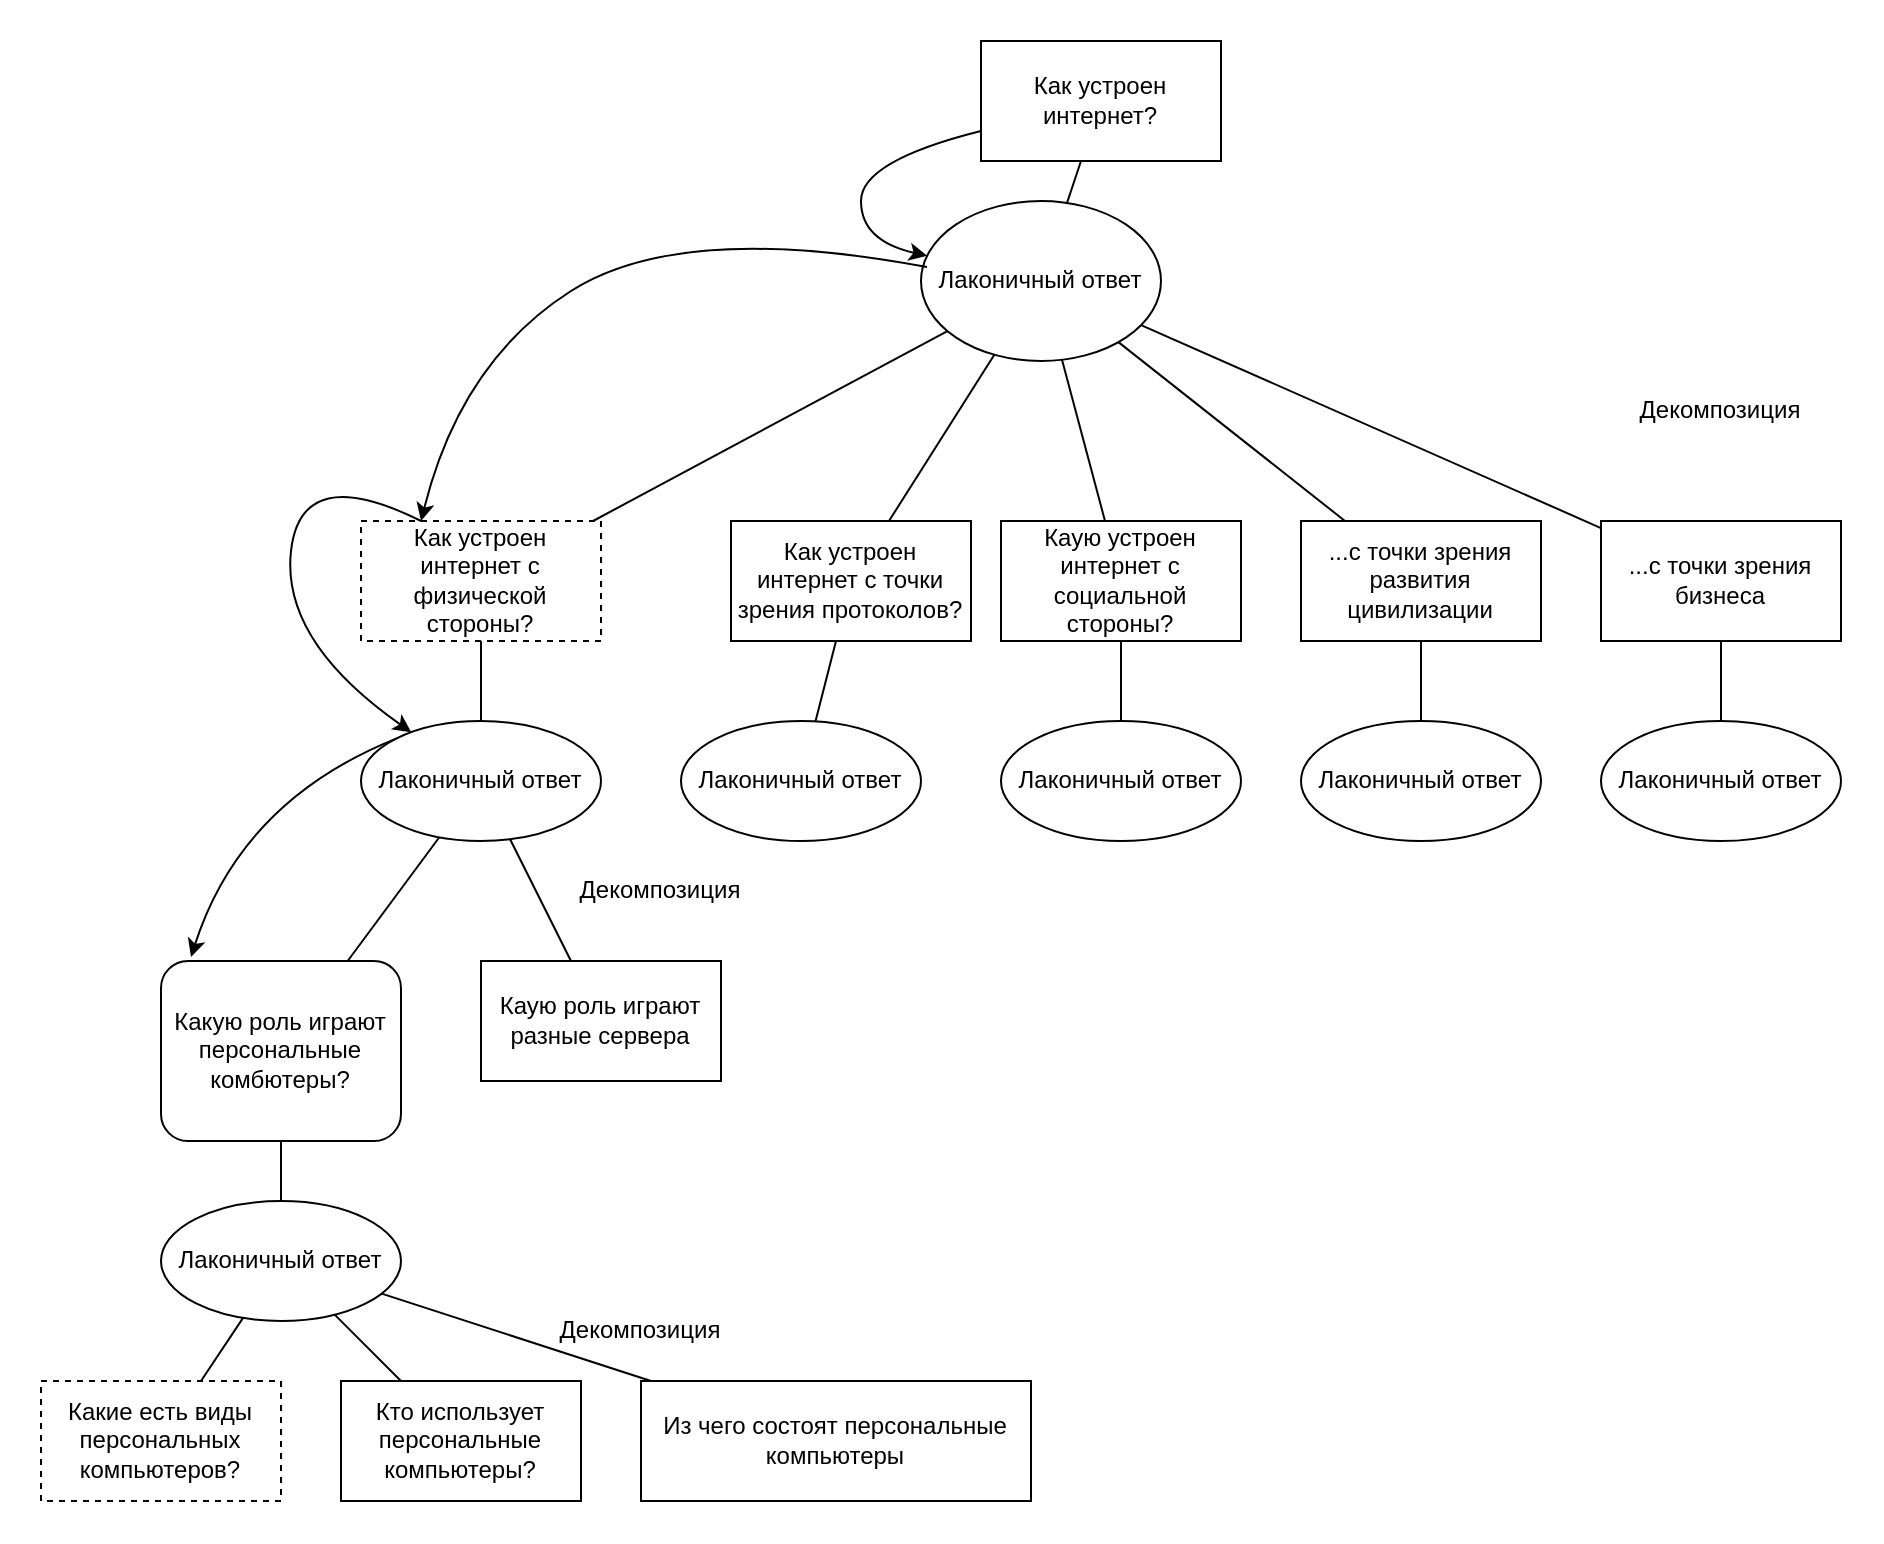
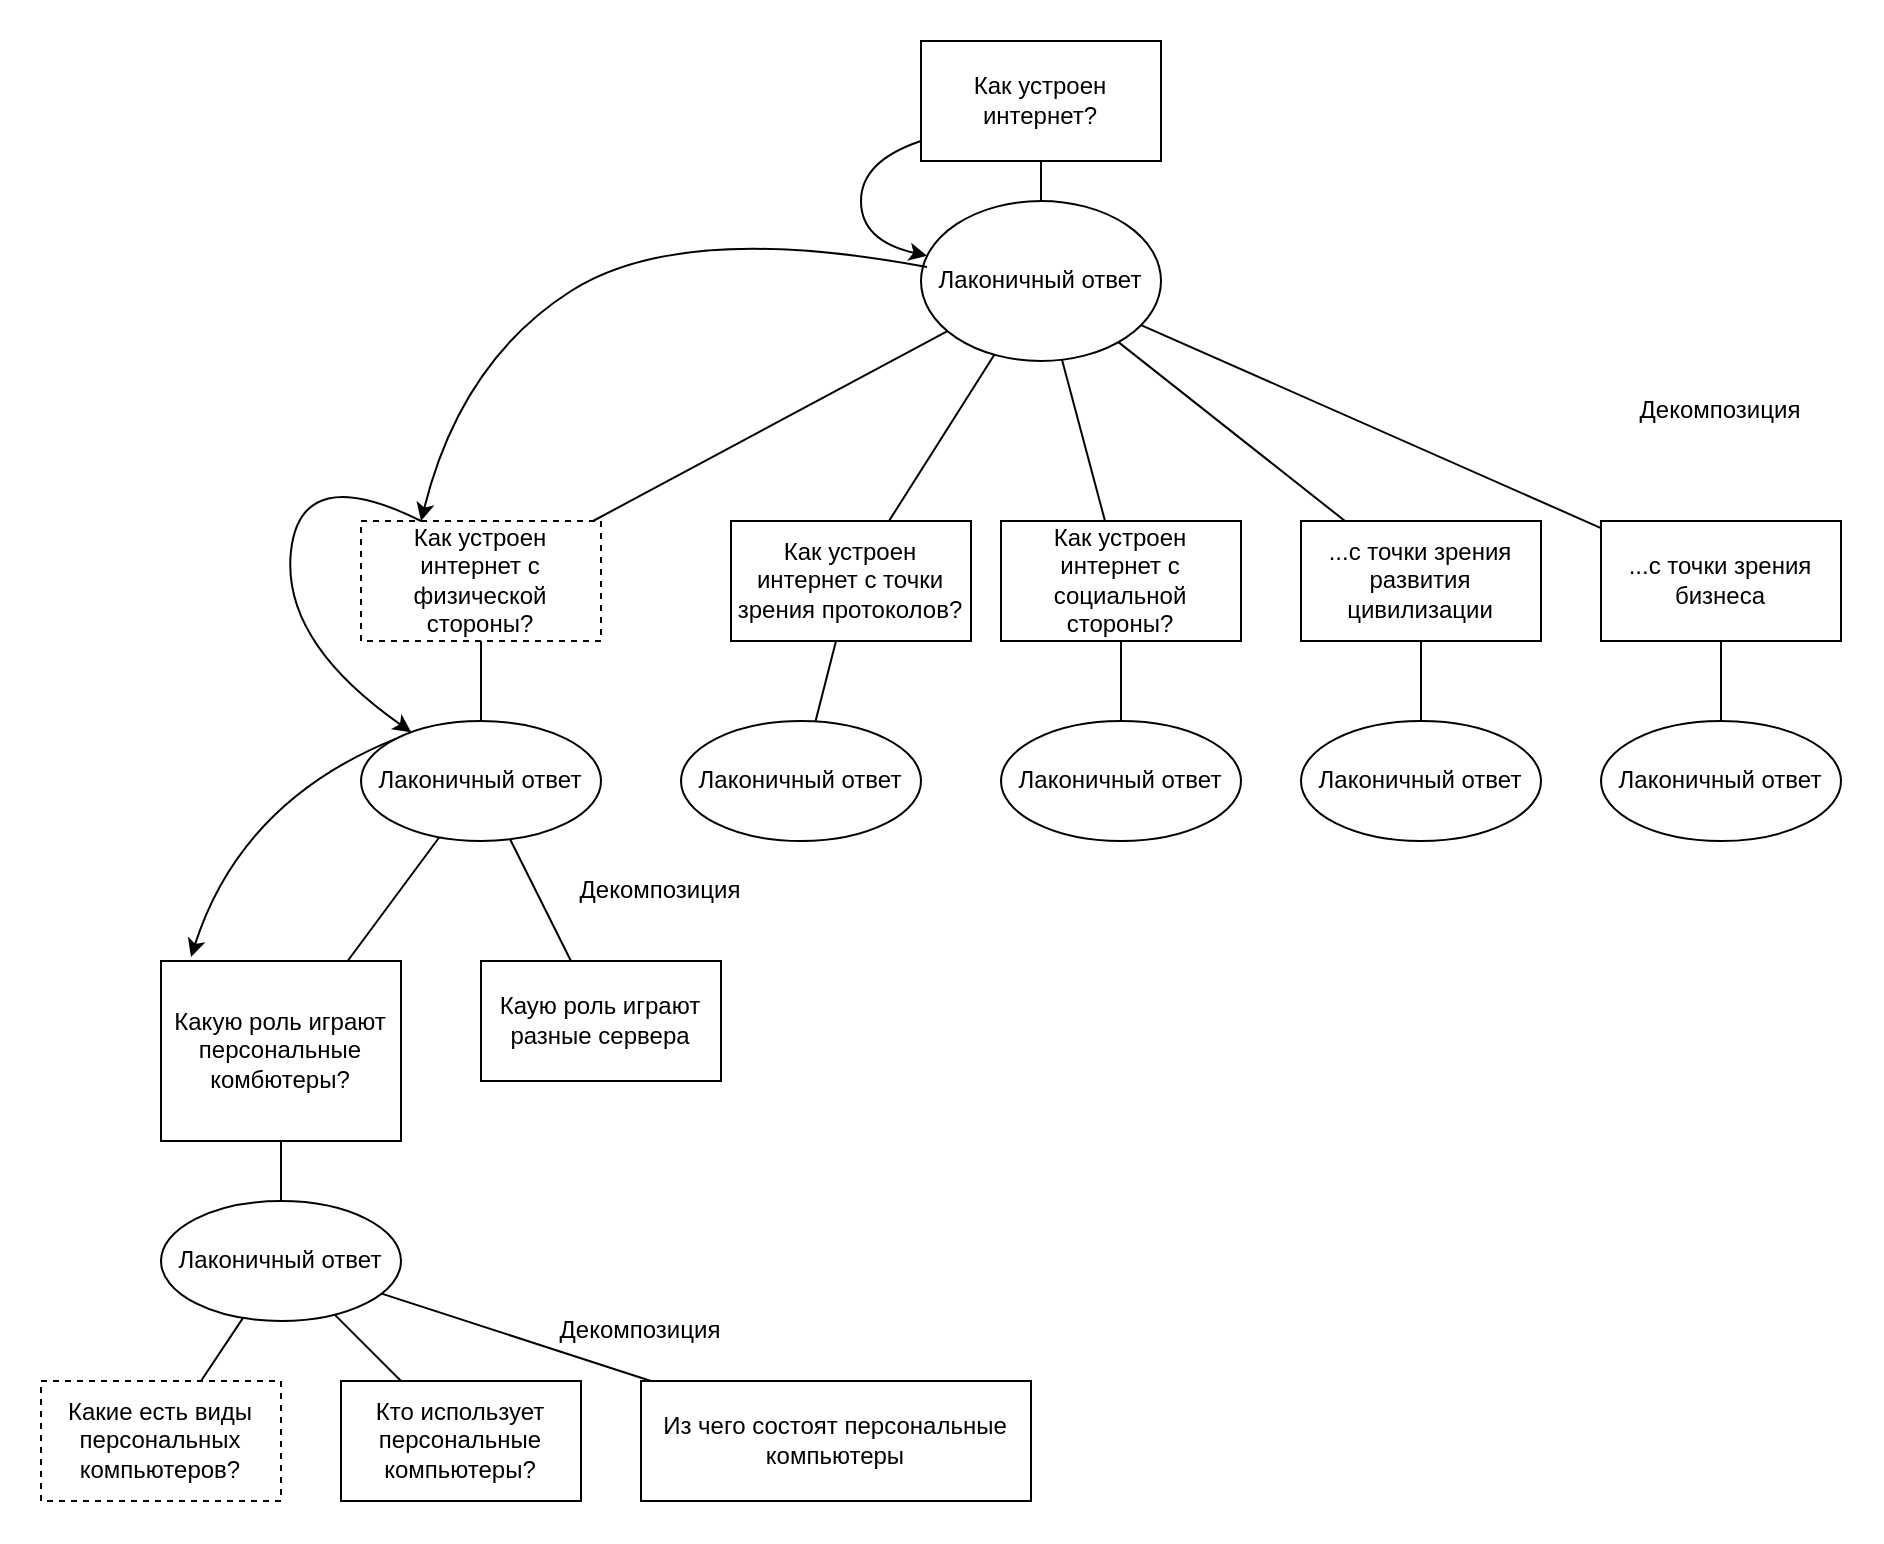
- <mxCell id="2" value="Как устроен интернет?" style="rounded=0;whiteSpace=wrap;html=1;" parent="1" vertex="1"><mxGeometry x="490" y="20" width="120" height="60" as="geometry" /></mxCell>
+ <mxCell id="2" value="Как устроен интернет?" style="rounded=0;whiteSpace=wrap;html=1;" parent="1" vertex="1"><mxGeometry x="460" y="20" width="120" height="60" as="geometry" /></mxCell>
- <mxCell id="7" value="Каую устроен интернет с социальной стороны?" style="rounded=0;whiteSpace=wrap;html=1;" parent="1" vertex="1"><mxGeometry x="500" y="260" width="120" height="60" as="geometry" /></mxCell>
+ <mxCell id="7" value="Как устроен интернет с социальной стороны?" style="rounded=0;whiteSpace=wrap;html=1;" parent="1" vertex="1"><mxGeometry x="500" y="260" width="120" height="60" as="geometry" /></mxCell>
- <mxCell id="29" value="Какую роль играют персональные комбютеры?" style="whiteSpace=wrap;html=1;rounded=1;" parent="1" vertex="1"><mxGeometry x="80" y="480" width="120" height="90" as="geometry" /></mxCell>
+ <mxCell id="29" value="Какую роль играют персональные комбютеры?" style="rounded=0;whiteSpace=wrap;html=1;" parent="1" vertex="1"><mxGeometry x="80" y="480" width="120" height="90" as="geometry" /></mxCell>
